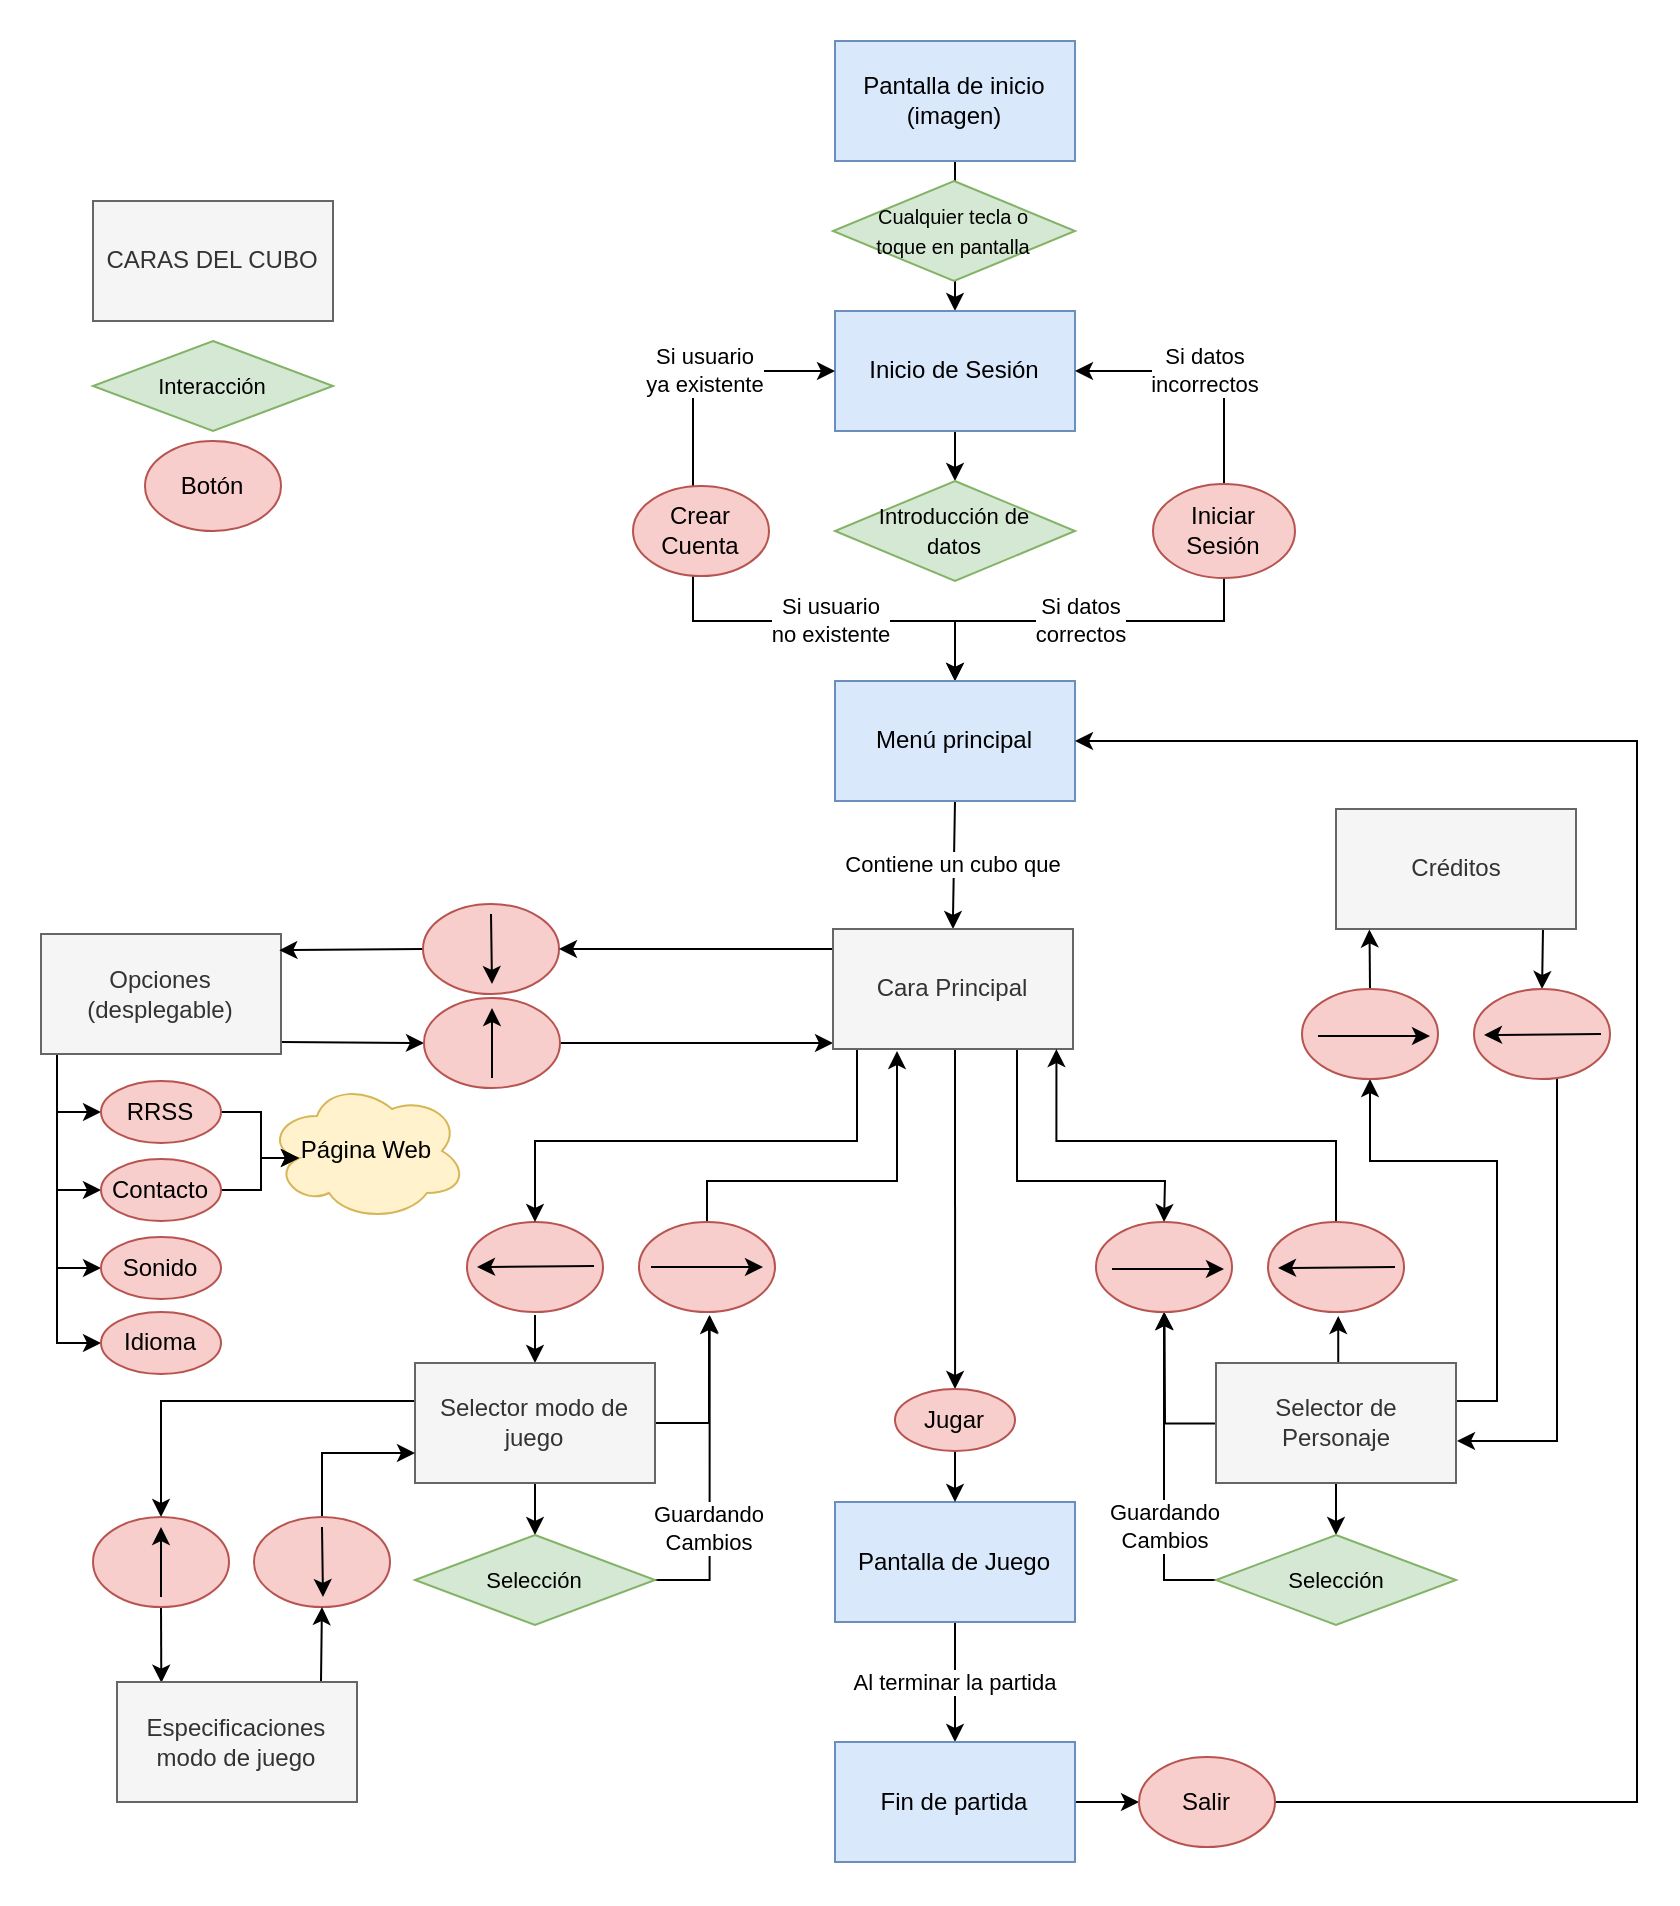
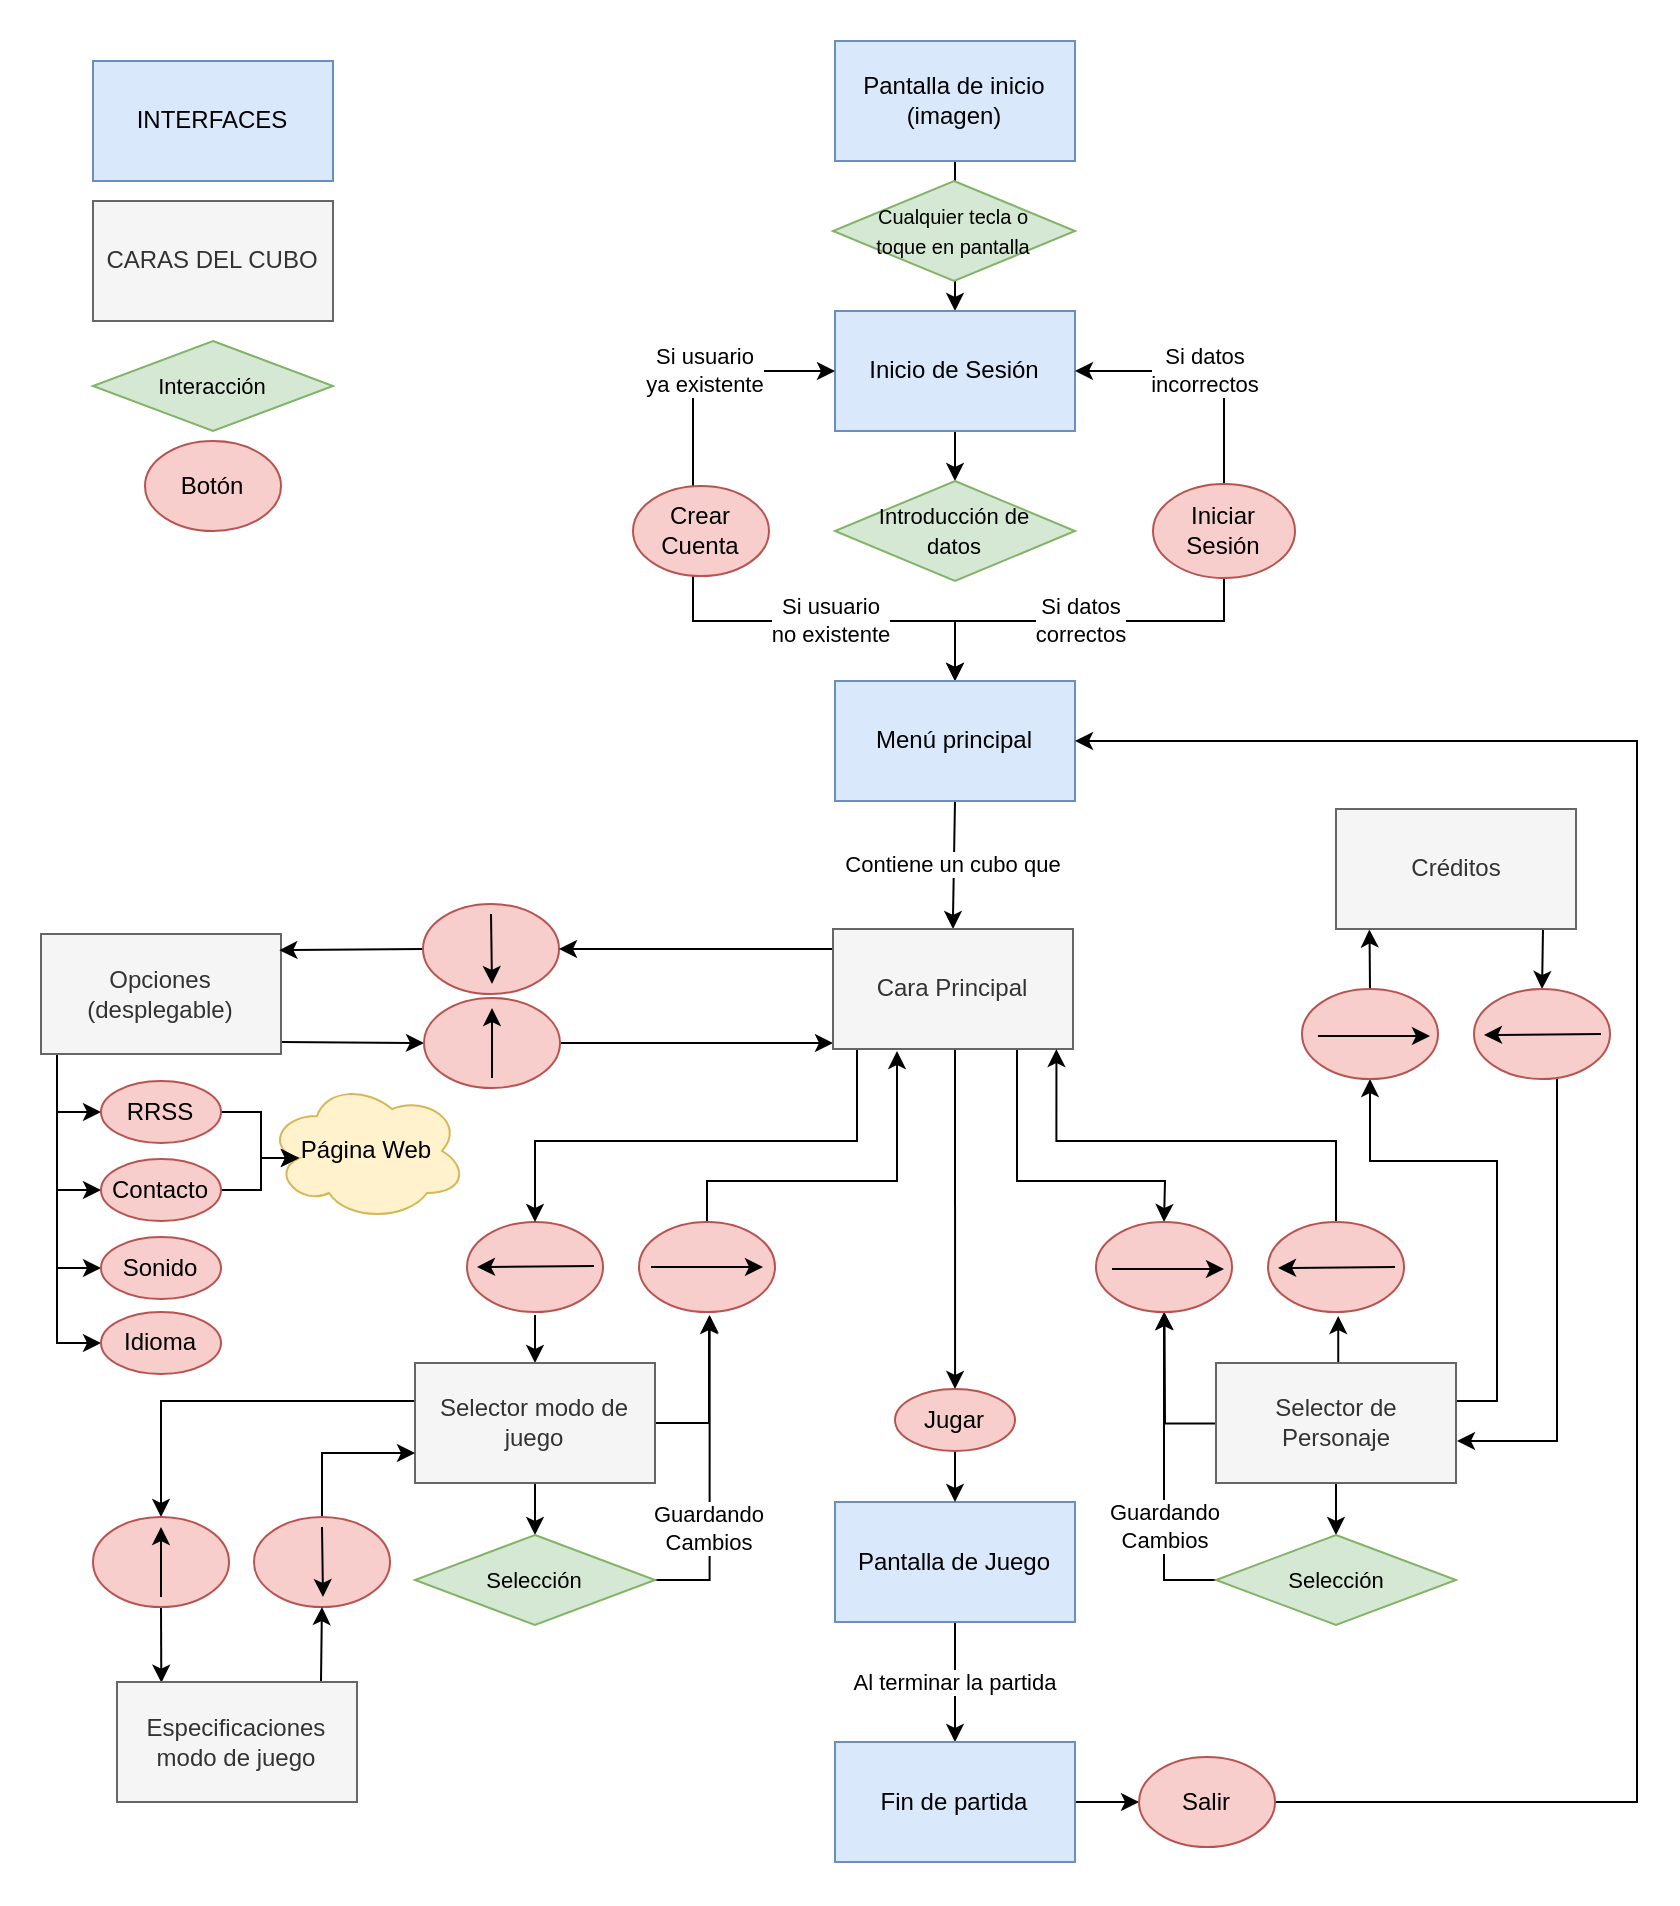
+ <mxCell id="15" value="INTERFACES" style="rounded=0;whiteSpace=wrap;html=1;fillColor=#dae8fc;strokeColor=#6c8ebf;" parent="1" vertex="1"><mxGeometry x="46" y="30" width="120" height="60" as="geometry" /></mxCell>
